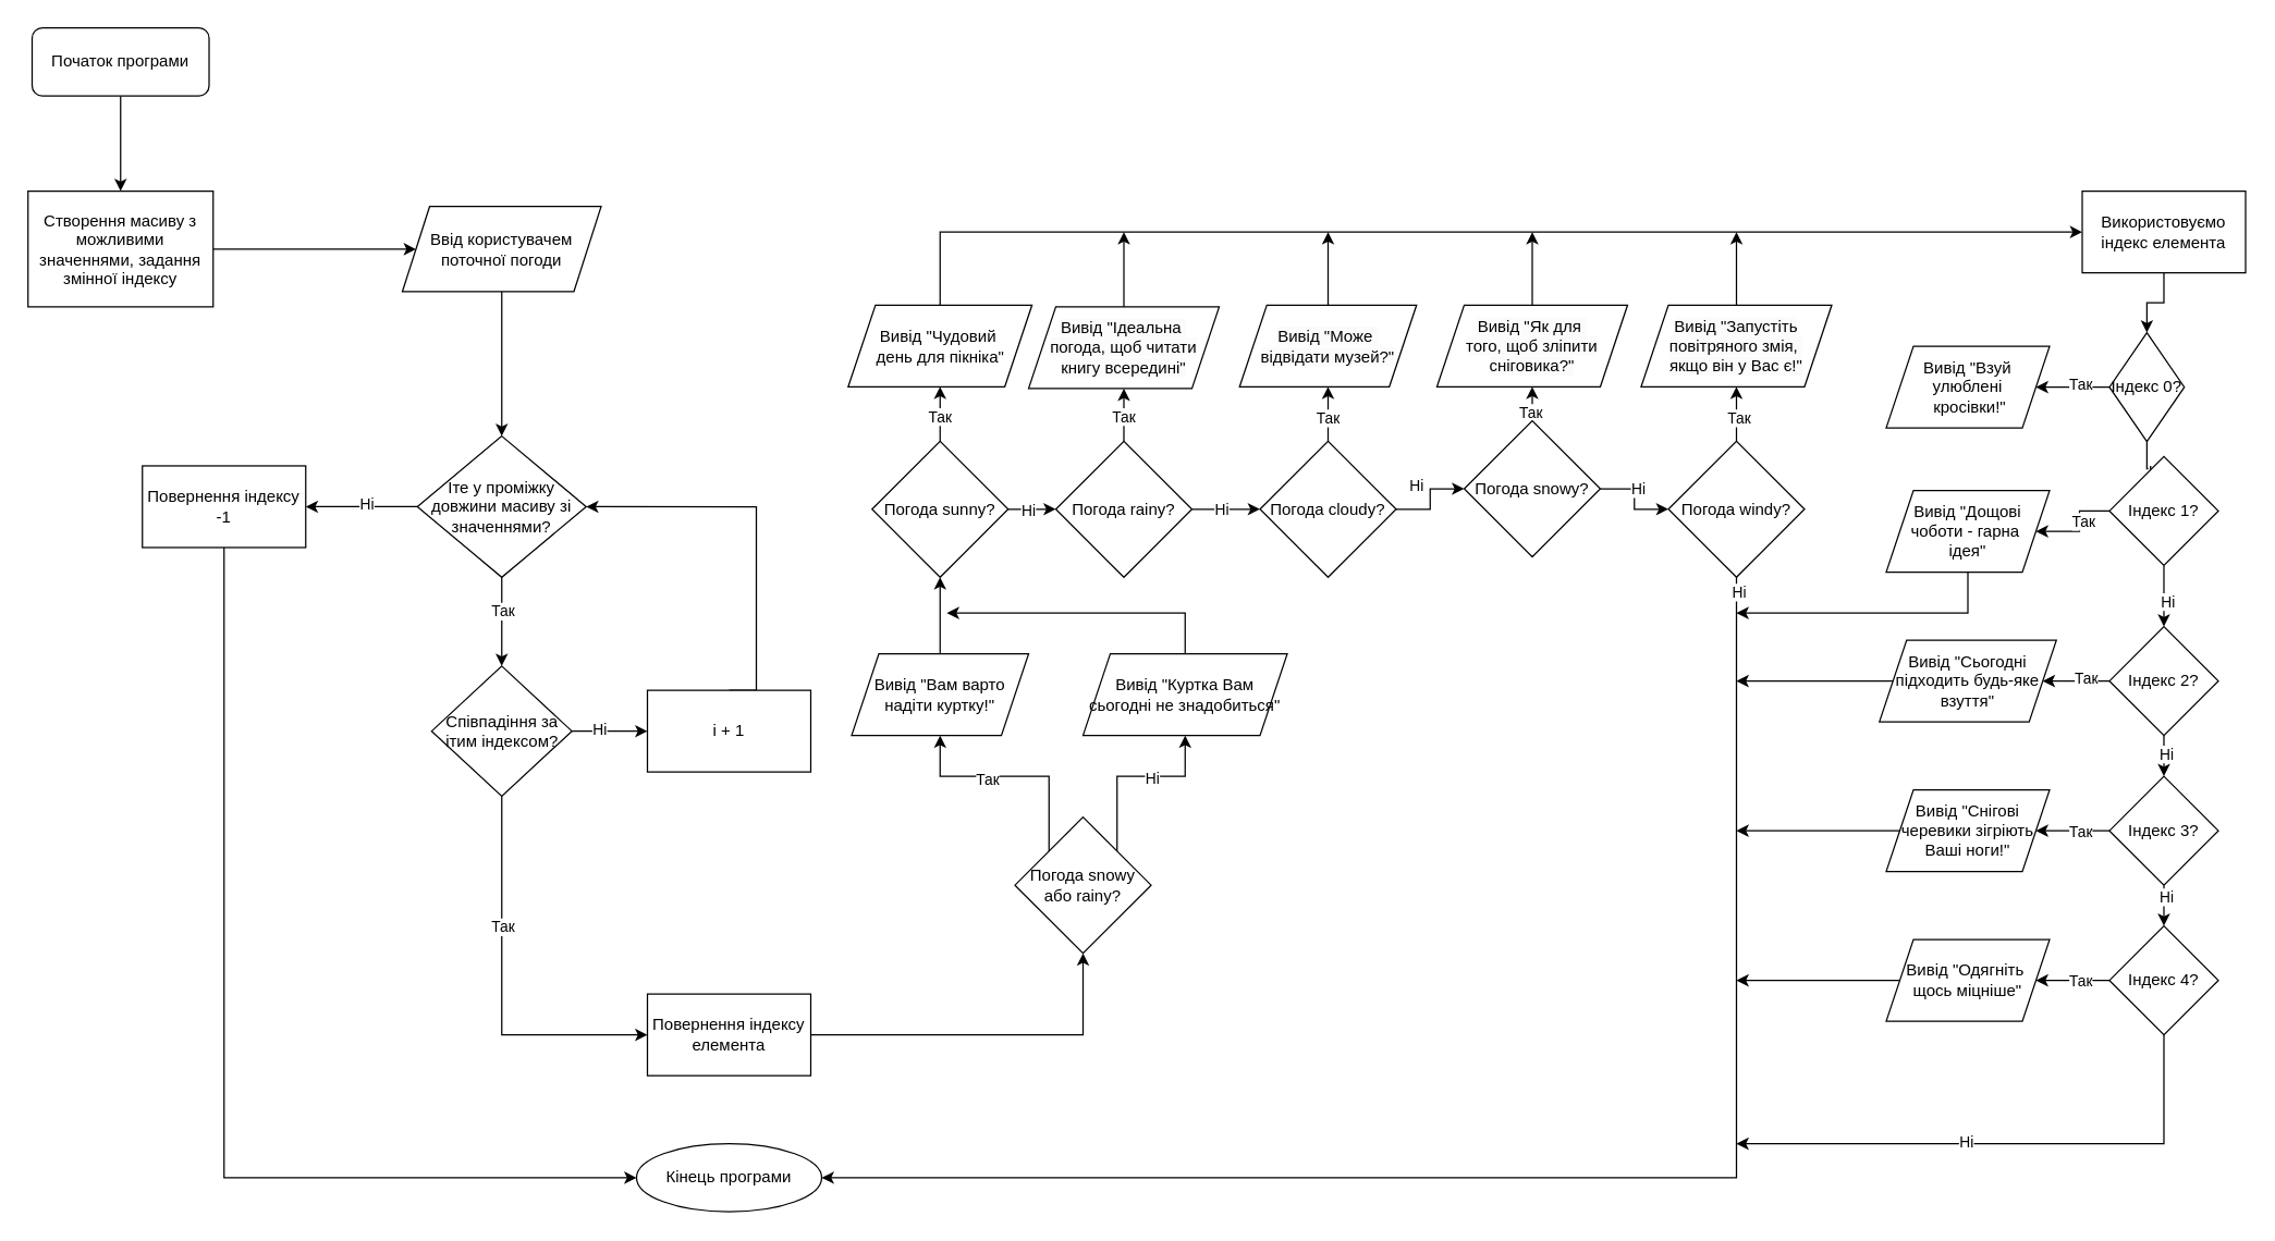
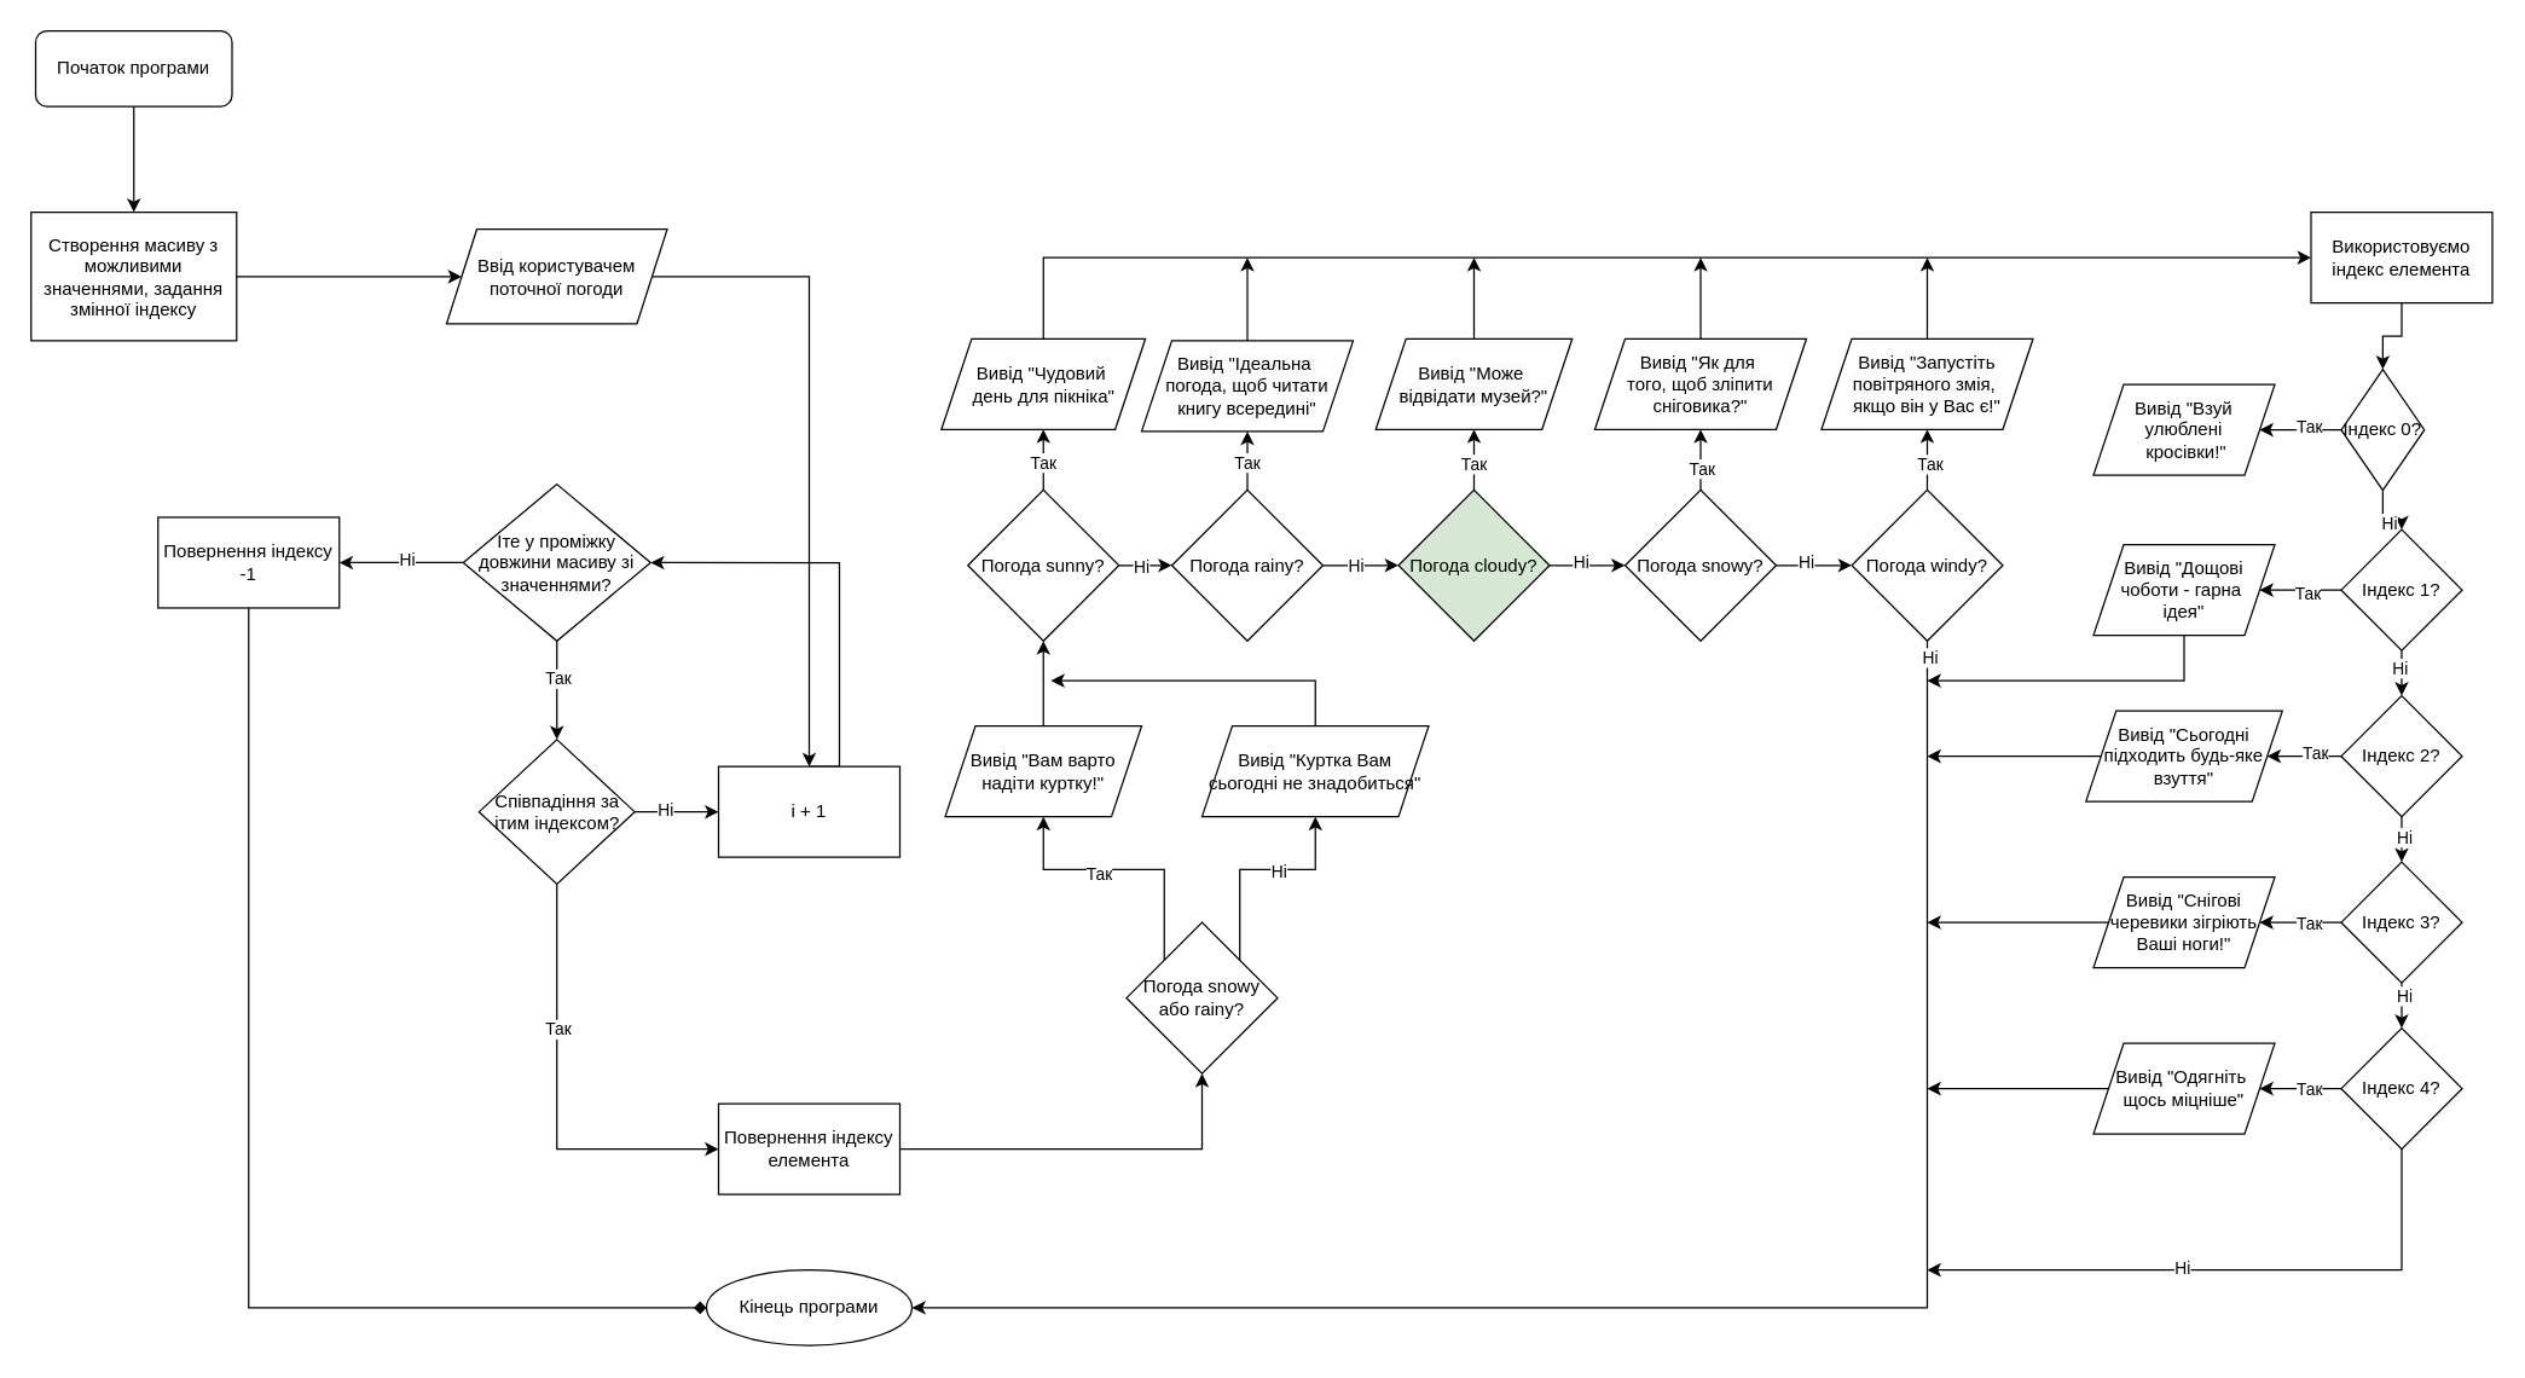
- <mxCell id="6" value="" style="edgeStyle=orthogonalEdgeStyle;rounded=0;orthogonalLoop=1;jettySize=auto;html=1;" edge="1" parent="1" source="7" target="12"><mxGeometry relative="1" as="geometry" /></mxCell>
+ <mxCell id="6" value="" style="edgeStyle=orthogonalEdgeStyle;rounded=0;orthogonalLoop=1;jettySize=auto;html=1;" edge="1" parent="1" source="7" target="21"><mxGeometry relative="1" as="geometry" /></mxCell>
- <mxCell id="53" value="Погода snowy?" style="rhombus;whiteSpace=wrap;html=1;direction=west;" vertex="1" parent="1"><mxGeometry x="1075" y="308.75" width="100" height="100" as="geometry" /></mxCell>
+ <mxCell id="53" value="Погода snowy?" style="rhombus;whiteSpace=wrap;html=1;direction=west;" vertex="1" parent="1"><mxGeometry x="1075" y="323.75" width="100" height="100" as="geometry" /></mxCell>
- <mxCell id="48" value="Погода cloudy?" style="rhombus;whiteSpace=wrap;html=1;direction=west;" vertex="1" parent="1"><mxGeometry x="925" y="323.75" width="100" height="100" as="geometry" /></mxCell>
+ <mxCell id="48" value="Погода cloudy?" style="rhombus;whiteSpace=wrap;html=1;direction=west;fillColor=#d5e8d4;" vertex="1" parent="1"><mxGeometry x="925" y="323.75" width="100" height="100" as="geometry" /></mxCell>
- <mxCell id="80" value="Індекс 1?" style="rhombus;whiteSpace=wrap;html=1;" vertex="1" parent="1"><mxGeometry x="1549" y="335" width="80" height="80" as="geometry" /></mxCell>
+ <mxCell id="80" value="Індекс 1?" style="rhombus;whiteSpace=wrap;html=1;" vertex="1" parent="1"><mxGeometry x="1549" y="350" width="80" height="80" as="geometry" /></mxCell>
- <mxCell id="29" value="Погода snowy або rainy?" style="rhombus;whiteSpace=wrap;html=1;" vertex="1" parent="1"><mxGeometry x="745" y="600" width="100" height="100" as="geometry" /></mxCell>
+ <mxCell id="29" value="Погода snowy або rainy?" style="rhombus;whiteSpace=wrap;html=1;" vertex="1" parent="1"><mxGeometry x="745" y="610" width="100" height="100" as="geometry" /></mxCell>
- <mxCell id="18" style="edgeStyle=orthogonalEdgeStyle;rounded=0;orthogonalLoop=1;jettySize=auto;html=1;entryX=0;entryY=0.5;entryDx=0;entryDy=0;" edge="1" parent="1" source="19" target="24"><mxGeometry relative="1" as="geometry"><Array as="points"><mxPoint x="164" y="865" /></Array></mxGeometry></mxCell>
+ <mxCell id="18" style="edgeStyle=orthogonalEdgeStyle;rounded=0;orthogonalLoop=1;jettySize=auto;html=1;entryX=0;entryY=0.5;entryDx=0;entryDy=0;endArrow=diamond;" edge="1" parent="1" source="19" target="24"><mxGeometry relative="1" as="geometry"><Array as="points"><mxPoint x="164" y="865" /></Array></mxGeometry></mxCell>
